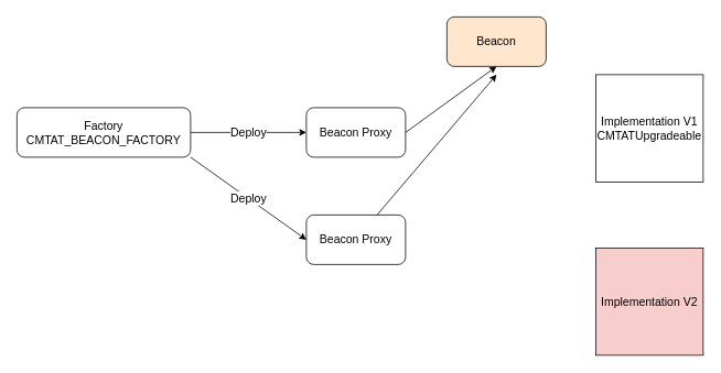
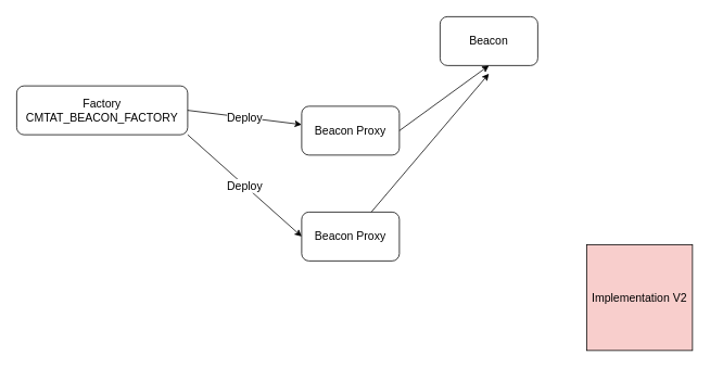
- <mxCell id="5" value="Beacon" style="rounded=1;whiteSpace=wrap;html=1;fontSize=14;fillColor=#ffe6cc;" parent="1" vertex="1"><mxGeometry x="540" y="20" width="120" height="60" as="geometry" /></mxCell>
+ <mxCell id="5" value="Beacon" style="rounded=1;whiteSpace=wrap;html=1;fontSize=14;" parent="1" vertex="1"><mxGeometry x="540" y="20" width="120" height="60" as="geometry" /></mxCell>
- <mxCell id="6" value="Implementation V1&lt;br style=&quot;font-size: 14px;&quot;&gt;CMTATUpgradeable" style="whiteSpace=wrap;html=1;aspect=fixed;fontSize=14;" parent="1" vertex="1"><mxGeometry x="720" y="90" width="130" height="130" as="geometry" /></mxCell>
- <mxCell id="2" value="Factory&lt;br style=&quot;font-size: 14px;&quot;&gt;CMTAT_BEACON_FACTORY" style="rounded=1;whiteSpace=wrap;html=1;fontSize=14;" parent="1" vertex="1"><mxGeometry x="20" y="130" width="210" height="60" as="geometry" /></mxCell>
+ <mxCell id="2" value="Factory&lt;br style=&quot;font-size: 14px;&quot;&gt;CMTAT_BEACON_FACTORY" style="rounded=1;whiteSpace=wrap;html=1;fontSize=14;" parent="1" vertex="1"><mxGeometry x="20" y="105" width="210" height="60" as="geometry" /></mxCell>
